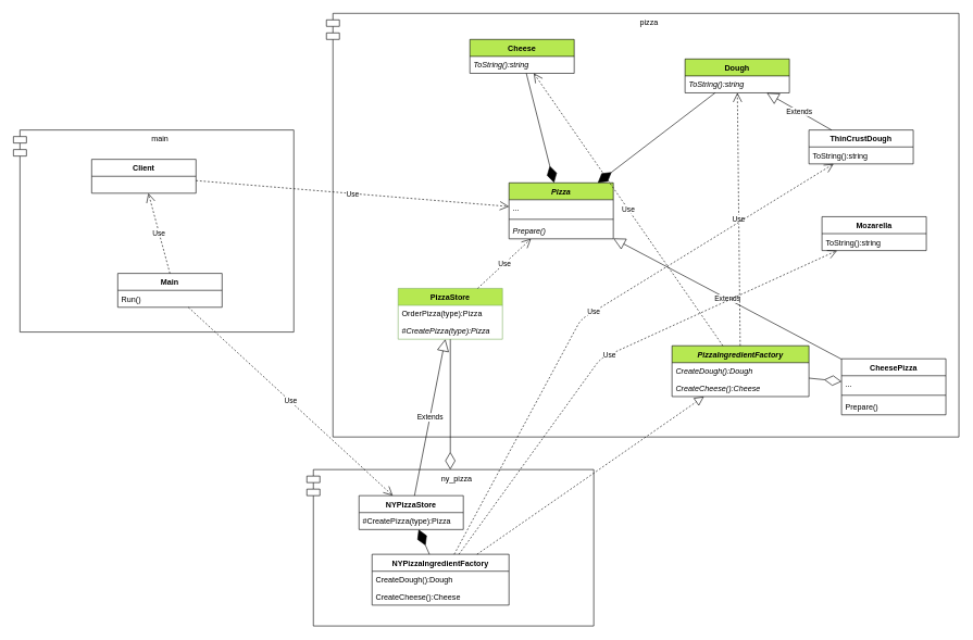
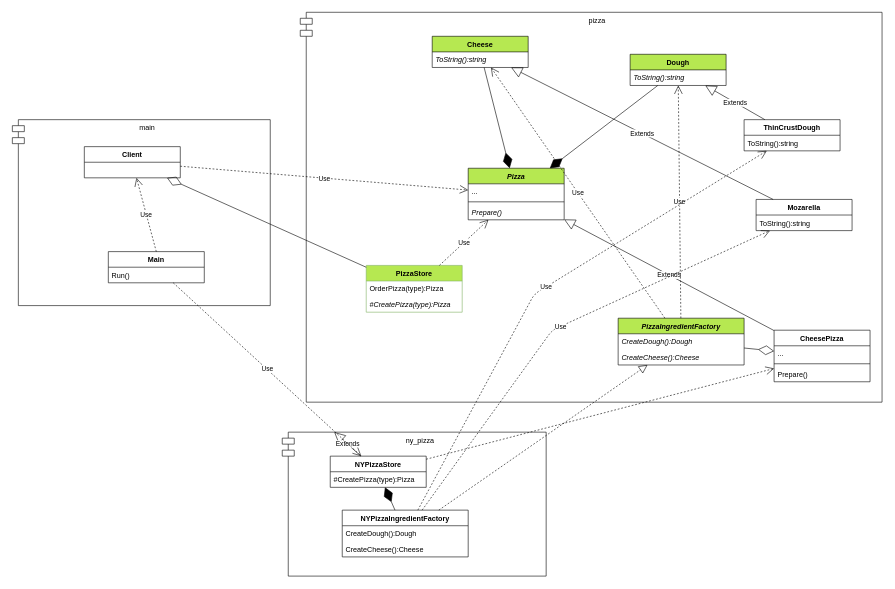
+ <mxCell id="33" value="Extends" style="endArrow=block;endSize=16;endFill=0;html=1;" parent="1" source="31" target="29" edge="1"><mxGeometry width="160" relative="1" as="geometry"><mxPoint x="1519.996" y="682" as="sourcePoint" /><mxPoint x="1507.781" y="580" as="targetPoint" /></mxGeometry></mxCell>
- <mxCell id="14" value="" style="endArrow=diamondThin;endFill=0;endSize=24;html=1;" parent="1" source="11" target="3" edge="1"><mxGeometry width="160" relative="1" as="geometry"><mxPoint x="20" y="520" as="sourcePoint" /><mxPoint x="180" y="520" as="targetPoint" /></mxGeometry></mxCell>
+ <mxCell id="14" value="" style="endArrow=diamondThin;endFill=0;endSize=24;html=1;" parent="1" source="11" target="5" edge="1"><mxGeometry width="160" relative="1" as="geometry"><mxPoint x="20" y="520" as="sourcePoint" /><mxPoint x="180" y="520" as="targetPoint" /></mxGeometry></mxCell>
+ <mxCell id="24" value="" style="endArrow=open;endSize=12;dashed=1;html=1;" parent="1" source="16" target="19" edge="1"><mxGeometry width="160" relative="1" as="geometry"><mxPoint x="720.001" y="804" as="sourcePoint" /><mxPoint x="795.905" y="720" as="targetPoint" /></mxGeometry></mxCell>
- <mxCell id="18" value="Extends" style="endArrow=block;endSize=16;endFill=0;html=1;" parent="1" source="16" target="11" edge="1"><mxGeometry width="160" relative="1" as="geometry"><mxPoint x="250" y="610" as="sourcePoint" /><mxPoint x="410" y="610" as="targetPoint" /></mxGeometry></mxCell>
+ <mxCell id="18" value="Extends" style="endArrow=block;endSize=16;endFill=0;html=1;" parent="1" source="16" target="3" edge="1"><mxGeometry width="160" relative="1" as="geometry"><mxPoint x="250" y="610" as="sourcePoint" /><mxPoint x="410" y="610" as="targetPoint" /></mxGeometry></mxCell>
